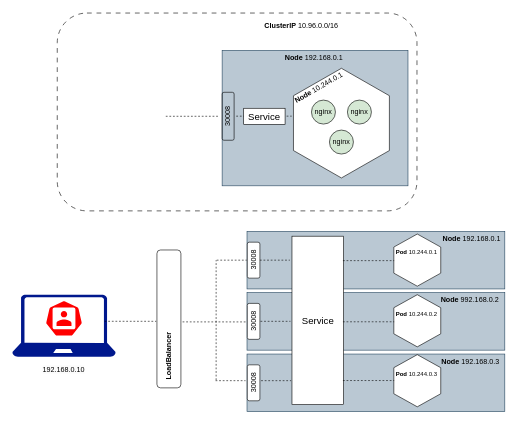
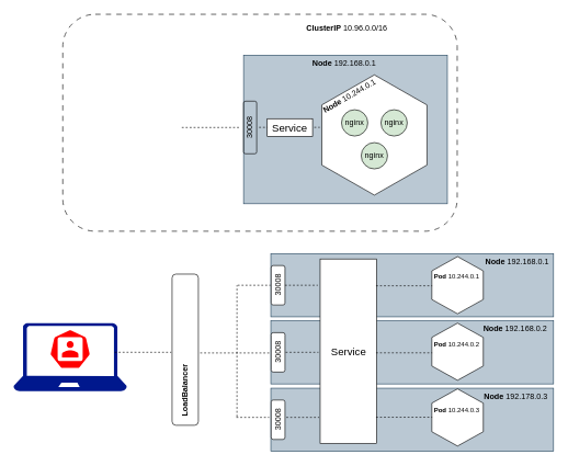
- <mxCell id="11" value="&lt;b&gt;ClusterIP&amp;nbsp;&lt;/b&gt;10.96.0.0/16&lt;b&gt;&amp;nbsp;&lt;/b&gt;" style="text;html=1;strokeColor=none;fillColor=none;align=center;verticalAlign=middle;whiteSpace=wrap;rounded=0;" parent="1" vertex="1"><mxGeometry x="429" y="28" width="150" height="30" as="geometry" /></mxCell>
+ <mxCell id="11" value="&lt;b&gt;ClusterIP&amp;nbsp;&lt;/b&gt;10.96.0.0/16&lt;b&gt;&amp;nbsp;&lt;/b&gt;" style="text;html=1;strokeColor=none;fillColor=none;align=center;verticalAlign=middle;whiteSpace=wrap;rounded=0;" parent="1" vertex="1"><mxGeometry x="454" y="28" width="150" height="30" as="geometry" /></mxCell>
- <mxCell id="31" value="&lt;b&gt;Node&amp;nbsp;&lt;/b&gt;992.168.0.2&lt;b&gt;&amp;nbsp;&lt;/b&gt;" style="text;html=1;strokeColor=none;fillColor=none;align=center;verticalAlign=middle;whiteSpace=wrap;rounded=0;" vertex="1" parent="1"><mxGeometry x="727.5" y="485.09" width="113.5" height="28" as="geometry" /></mxCell>
+ <mxCell id="31" value="&lt;b&gt;Node&amp;nbsp;&lt;/b&gt;192.168.0.2&lt;b&gt;&amp;nbsp;&lt;/b&gt;" style="text;html=1;strokeColor=none;fillColor=none;align=center;verticalAlign=middle;whiteSpace=wrap;rounded=0;" vertex="1" parent="1"><mxGeometry x="727.5" y="485.09" width="113.5" height="28" as="geometry" /></mxCell>
- <mxCell id="19" value="&lt;b&gt;Node&amp;nbsp;&lt;/b&gt;192.168.0.3&lt;b&gt;&amp;nbsp;&lt;/b&gt;" style="text;html=1;strokeColor=none;fillColor=none;align=center;verticalAlign=middle;whiteSpace=wrap;rounded=0;" vertex="1" parent="1"><mxGeometry x="728.5" y="587.59" width="113.5" height="28" as="geometry" /></mxCell>
+ <mxCell id="19" value="&lt;b&gt;Node&amp;nbsp;&lt;/b&gt;192.178.0.3&lt;b&gt;&amp;nbsp;&lt;/b&gt;" style="text;html=1;strokeColor=none;fillColor=none;align=center;verticalAlign=middle;whiteSpace=wrap;rounded=0;" vertex="1" parent="1"><mxGeometry x="728.5" y="587.59" width="113.5" height="28" as="geometry" /></mxCell>
- <mxCell id="13" value="&lt;span style=&quot;color: rgb(0, 0, 0); font-family: Helvetica; font-size: 12px; font-style: normal; font-variant-ligatures: normal; font-variant-caps: normal; font-weight: 400; letter-spacing: normal; orphans: 2; text-align: center; text-indent: 0px; text-transform: none; widows: 2; word-spacing: 0px; -webkit-text-stroke-width: 0px; background-color: rgb(251, 251, 251); text-decoration-thickness: initial; text-decoration-style: initial; text-decoration-color: initial; float: none; display: inline !important;&quot;&gt;192.168.0.10&lt;/span&gt;" style="text;whiteSpace=wrap;html=1;" parent="1" vertex="1"><mxGeometry x="68.52" y="602.34" width="75.47" height="27.14" as="geometry" /></mxCell>
